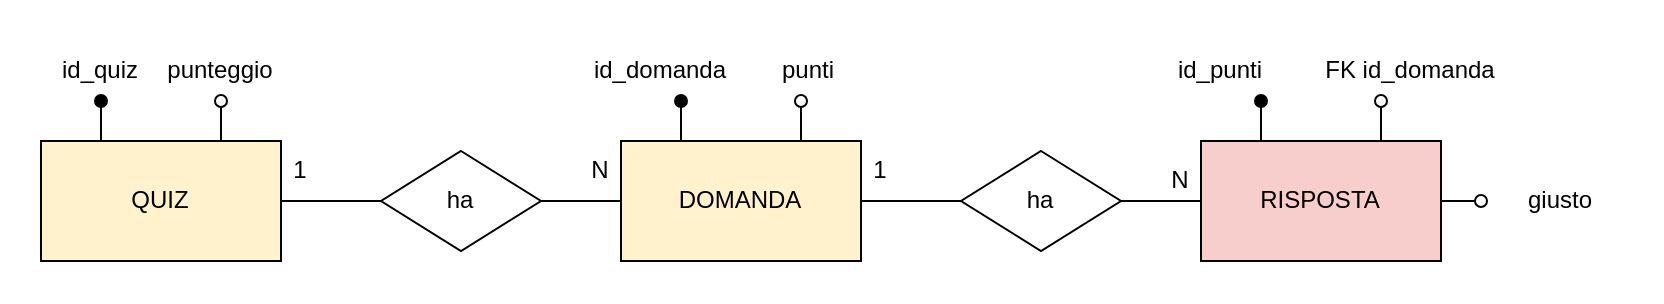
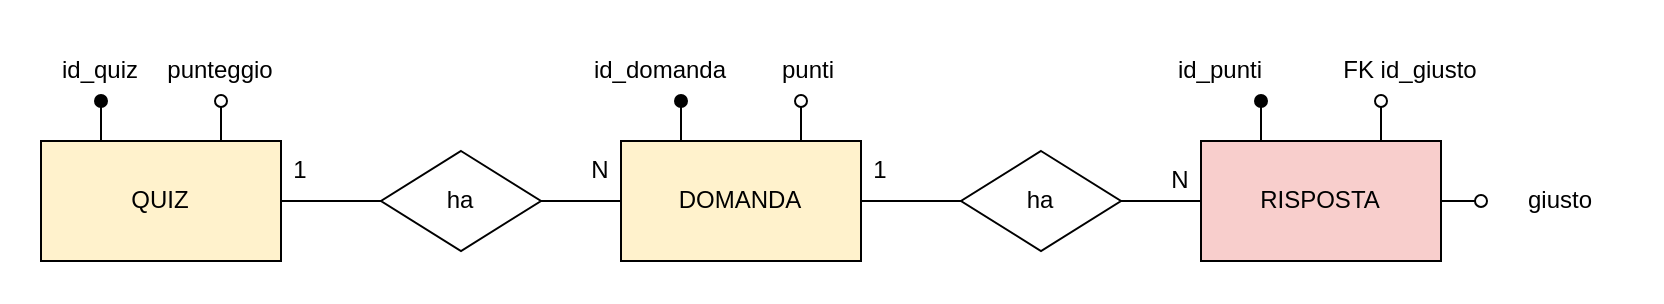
- <mxCell id="20" value="FK id_domanda" style="text;html=1;strokeColor=none;fillColor=none;align=center;verticalAlign=middle;whiteSpace=wrap;rounded=0;" vertex="1" parent="1"><mxGeometry x="660" y="20" width="90" height="30" as="geometry" /></mxCell>
+ <mxCell id="20" value="FK id_giusto" style="text;html=1;strokeColor=none;fillColor=none;align=center;verticalAlign=middle;whiteSpace=wrap;rounded=0;" vertex="1" parent="1"><mxGeometry x="660" y="20" width="90" height="30" as="geometry" /></mxCell>
